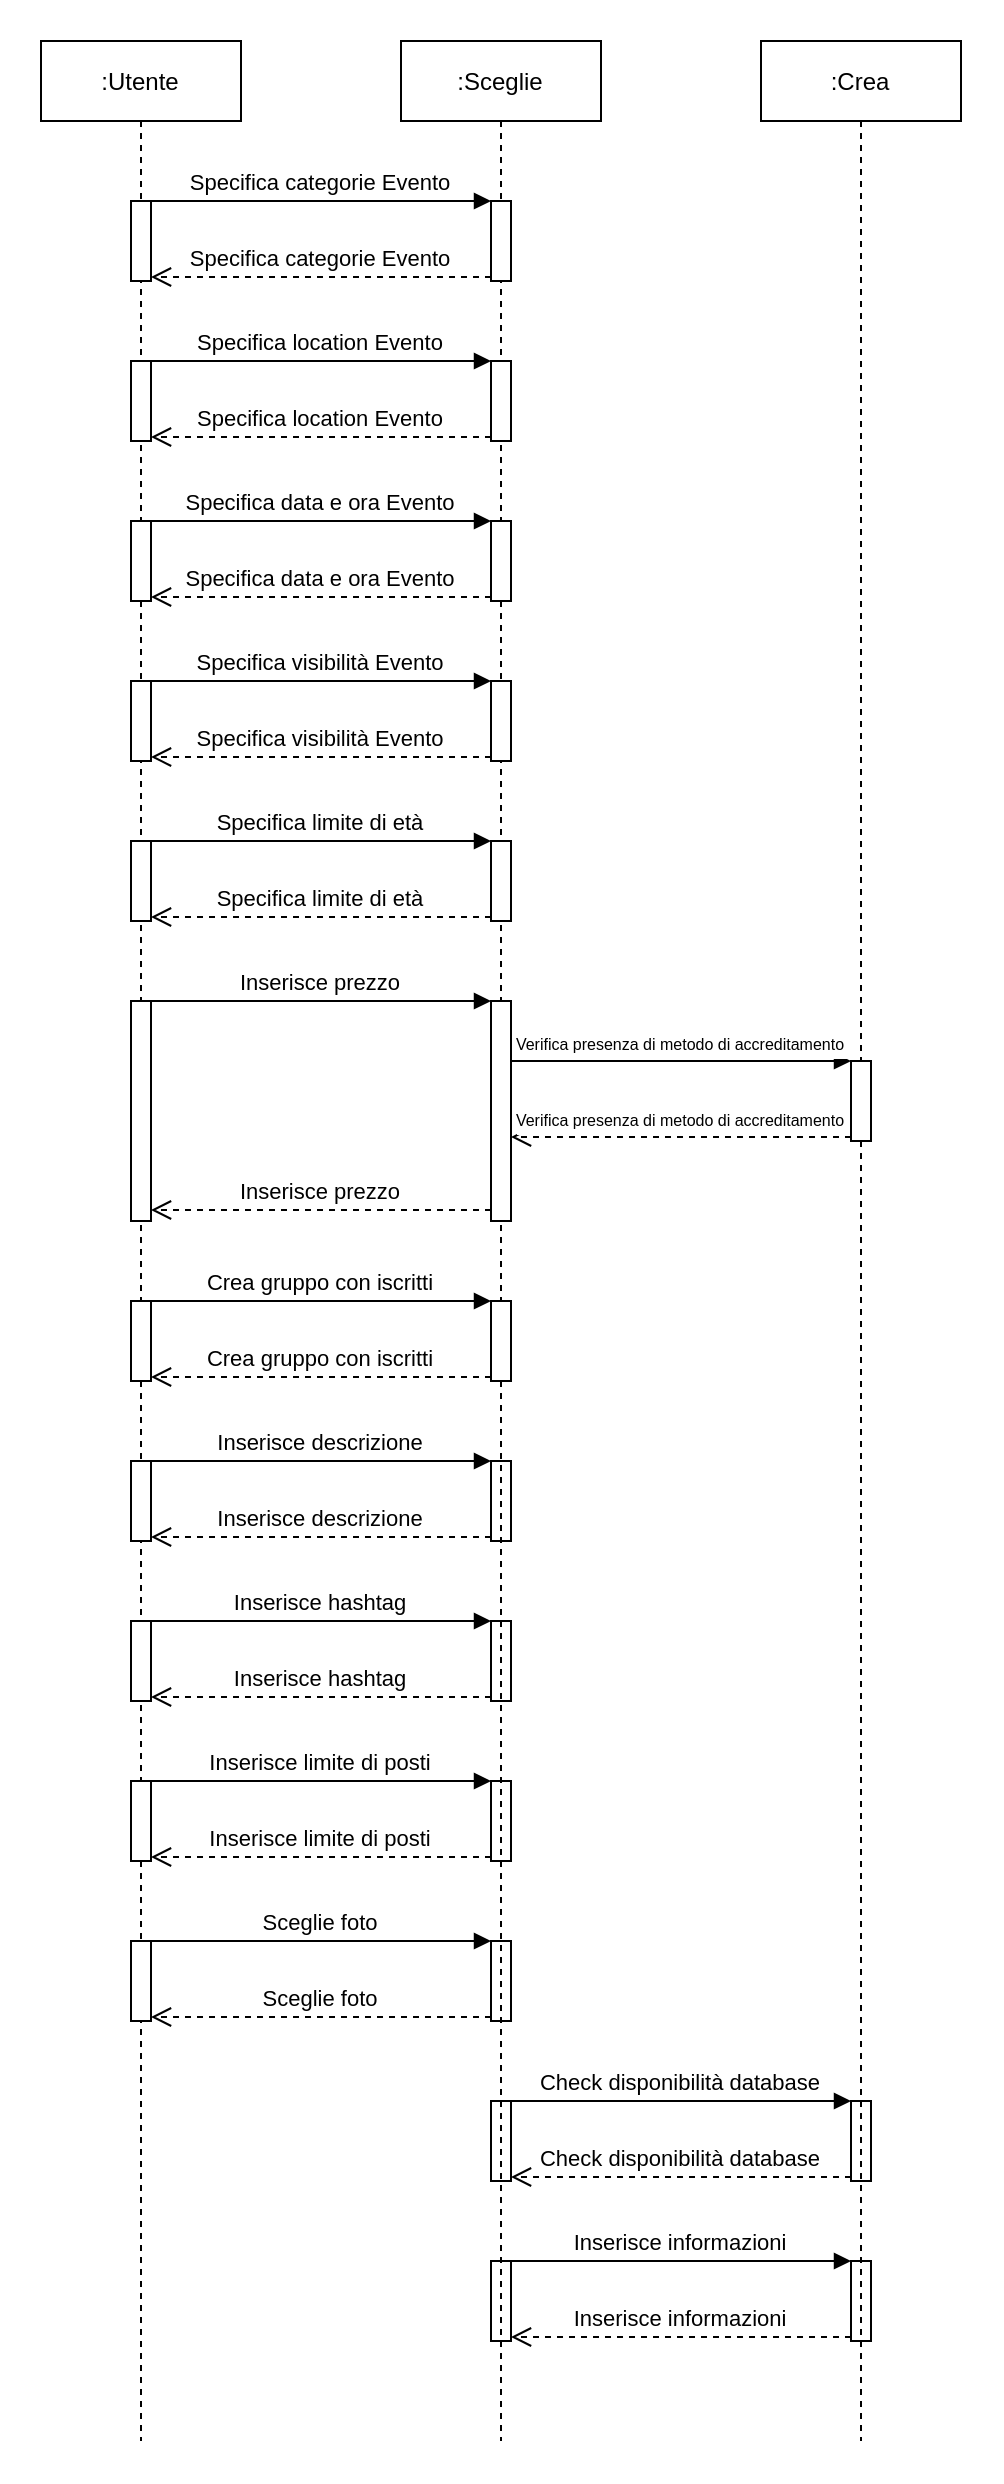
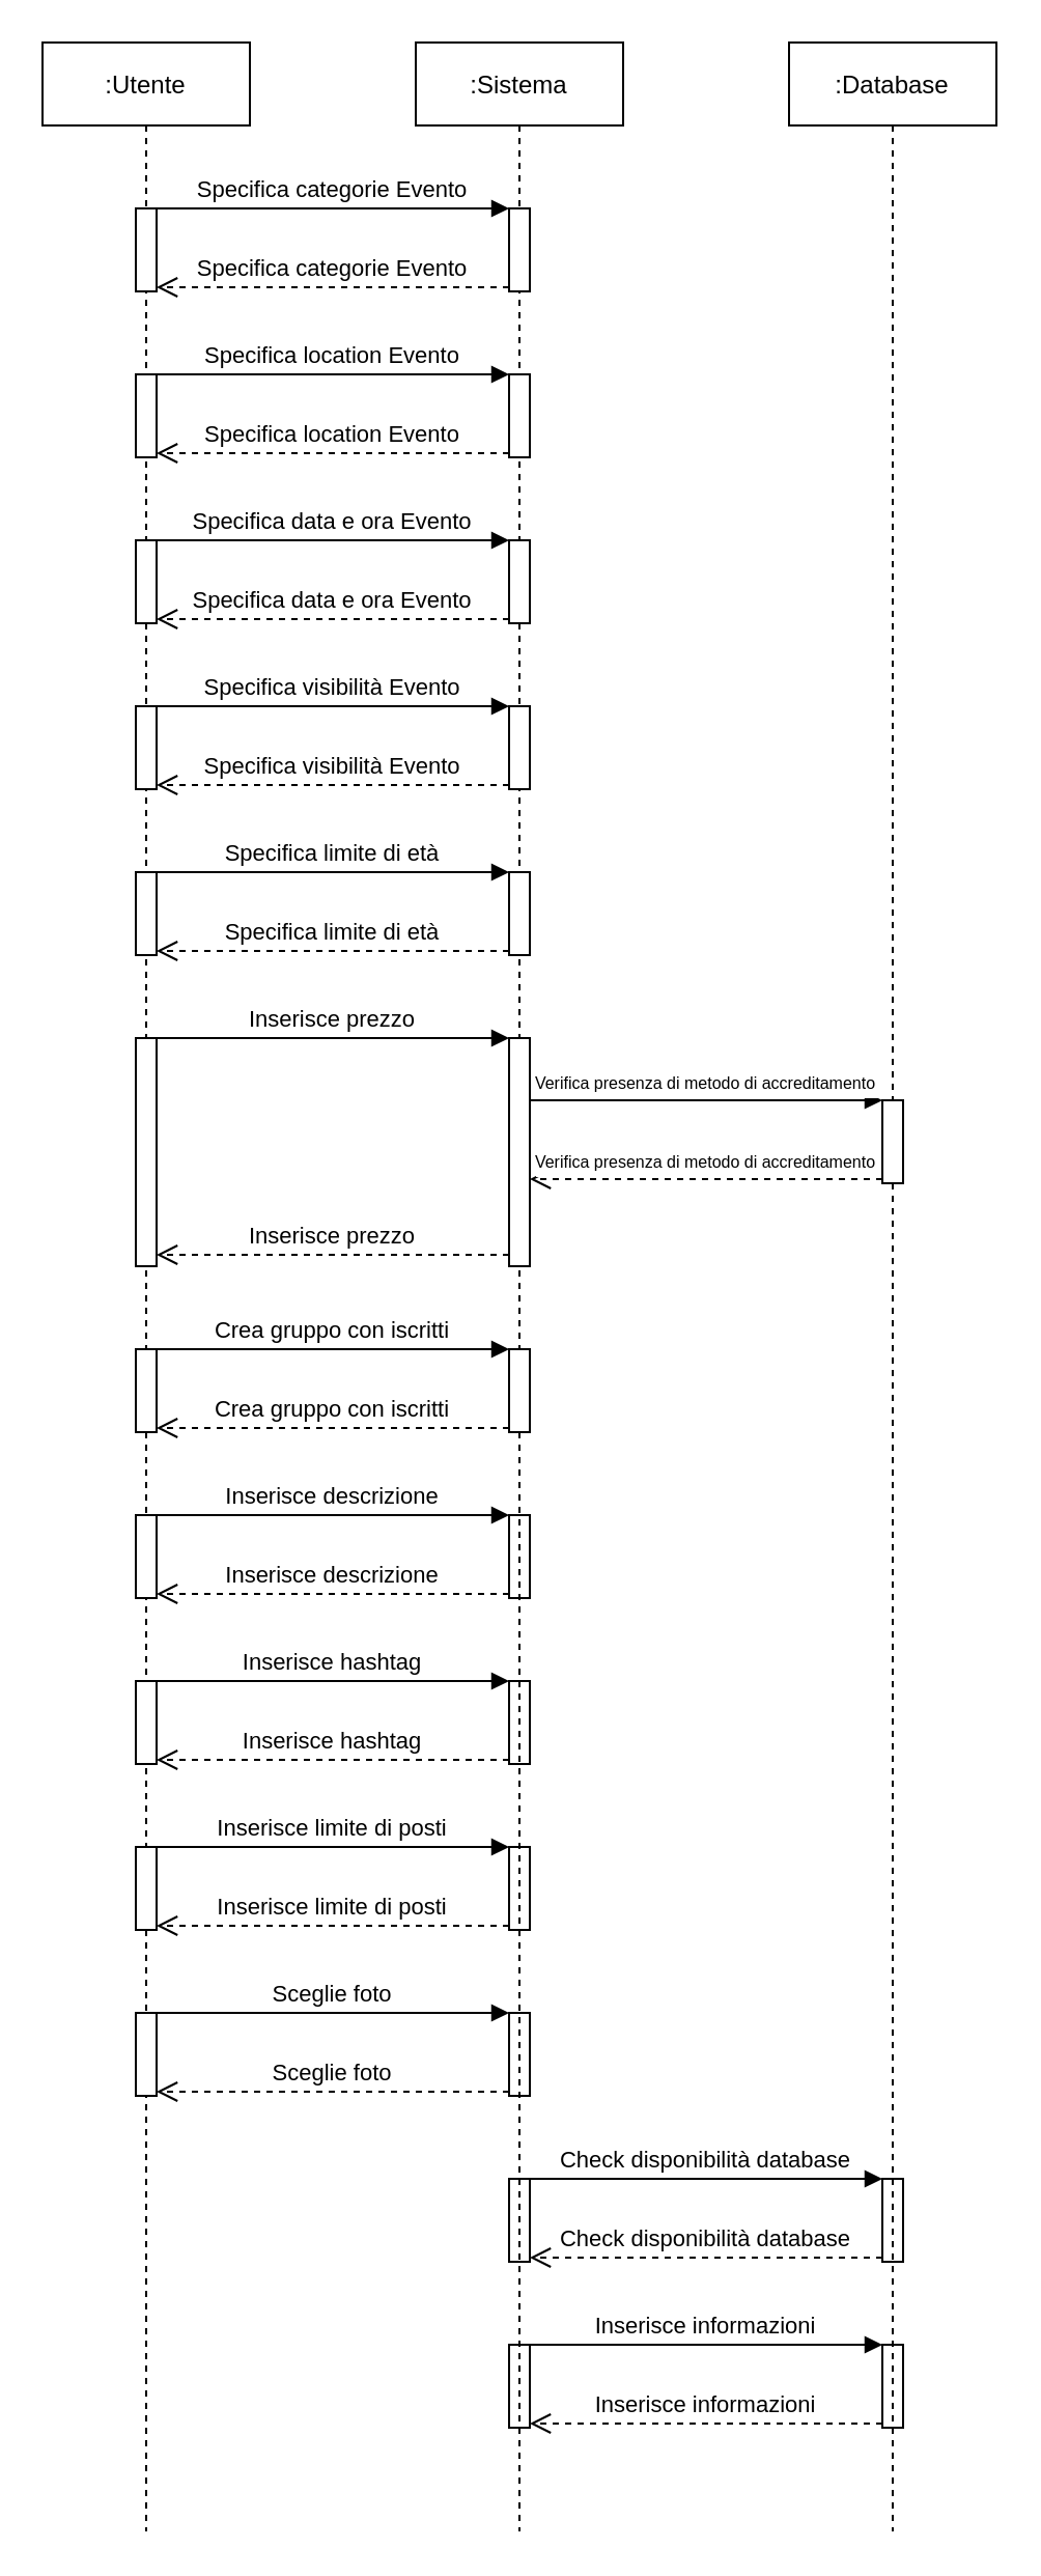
- <mxCell id="28" value=":Sceglie" style="shape=umlLifeline;perimeter=lifelinePerimeter;container=1;collapsible=0;recursiveResize=0;rounded=0;shadow=0;strokeWidth=1;" parent="1" vertex="1"><mxGeometry x="200" y="20" width="100" height="1200" as="geometry" /></mxCell>
+ <mxCell id="28" value=":Sistema" style="shape=umlLifeline;perimeter=lifelinePerimeter;container=1;collapsible=0;recursiveResize=0;rounded=0;shadow=0;strokeWidth=1;" parent="1" vertex="1"><mxGeometry x="200" y="20" width="100" height="1200" as="geometry" /></mxCell>
- <mxCell id="48" value=":Crea" style="shape=umlLifeline;perimeter=lifelinePerimeter;container=1;collapsible=0;recursiveResize=0;rounded=0;shadow=0;strokeWidth=1;" vertex="1" parent="1"><mxGeometry x="380" y="20" width="100" height="1200" as="geometry" /></mxCell>
+ <mxCell id="48" value=":Database" style="shape=umlLifeline;perimeter=lifelinePerimeter;container=1;collapsible=0;recursiveResize=0;rounded=0;shadow=0;strokeWidth=1;" vertex="1" parent="1"><mxGeometry x="380" y="20" width="100" height="1200" as="geometry" /></mxCell>
